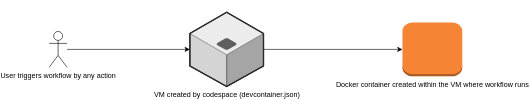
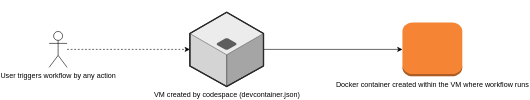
- <mxCell id="4" style="edgeStyle=orthogonalEdgeStyle;rounded=0;orthogonalLoop=1;jettySize=auto;html=1;" edge="1" parent="1" source="5" target="3"><mxGeometry relative="1" as="geometry" /></mxCell>
+ <mxCell id="4" style="edgeStyle=orthogonalEdgeStyle;rounded=0;orthogonalLoop=1;jettySize=auto;html=1;dashed=1;" edge="1" parent="1" source="5" target="3"><mxGeometry relative="1" as="geometry" /></mxCell>
